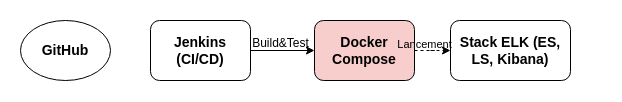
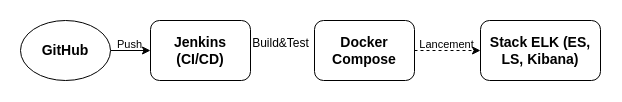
+ <mxCell id="2" value="" style="edgeStyle=orthogonalEdgeStyle;rounded=0;orthogonalLoop=1;jettySize=auto;html=1;" edge="1" parent="1" source="4" target="6"><mxGeometry relative="1" as="geometry" /></mxCell>
+ <mxCell id="3" value="Push" style="edgeLabel;html=1;align=center;verticalAlign=middle;resizable=0;points=[];labelBackgroundColor=none;" vertex="1" connectable="0" parent="2"><mxGeometry x="-0.28" y="-1" relative="1" as="geometry"><mxPoint x="4" y="-8" as="offset" /></mxGeometry></mxCell>
- <mxCell id="5" value="" style="edgeStyle=orthogonalEdgeStyle;rounded=0;orthogonalLoop=1;jettySize=auto;html=1;" edge="1" parent="1" source="6" target="7"><mxGeometry relative="1" as="geometry" /></mxCell>
- <mxCell id="7" value="&lt;font style=&quot;font-size: 14px;&quot;&gt;&lt;b&gt;Docker Compose&lt;/b&gt;&lt;/font&gt;" style="rounded=1;whiteSpace=wrap;html=1;fillColor=#f8cecc;" vertex="1" parent="1"><mxGeometry x="314" y="20" width="100" height="60" as="geometry" /></mxCell>
+ <mxCell id="7" value="&lt;font style=&quot;font-size: 14px;&quot;&gt;&lt;b&gt;Docker Compose&lt;/b&gt;&lt;/font&gt;" style="rounded=1;whiteSpace=wrap;html=1;" vertex="1" parent="1"><mxGeometry x="314" y="20" width="100" height="60" as="geometry" /></mxCell>
- <mxCell id="8" value="&lt;font style=&quot;font-size: 14px;&quot;&gt;&lt;b&gt;Stack ELK (ES, LS, Kibana)&lt;/b&gt;&lt;/font&gt;" style="rounded=1;whiteSpace=wrap;html=1;" vertex="1" parent="1"><mxGeometry x="450" y="20" width="120" height="60" as="geometry" /></mxCell>
+ <mxCell id="8" value="&lt;font style=&quot;font-size: 14px;&quot;&gt;&lt;b&gt;Stack ELK (ES, LS, Kibana)&lt;/b&gt;&lt;/font&gt;" style="rounded=1;whiteSpace=wrap;html=1;" vertex="1" parent="1"><mxGeometry x="480" y="20" width="120" height="60" as="geometry" /></mxCell>
